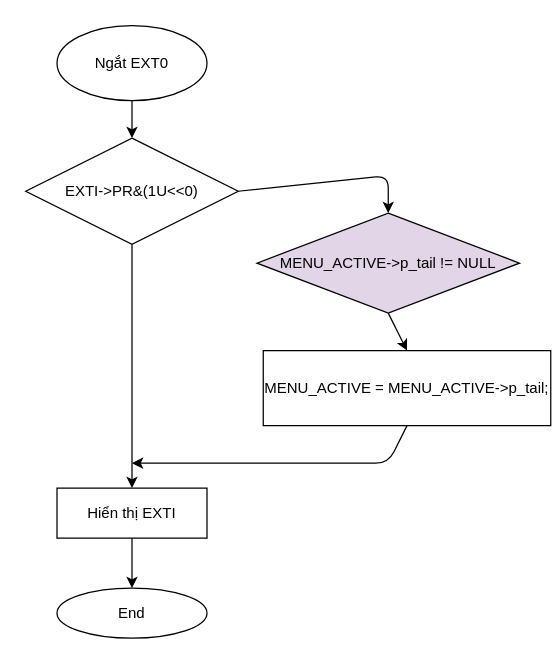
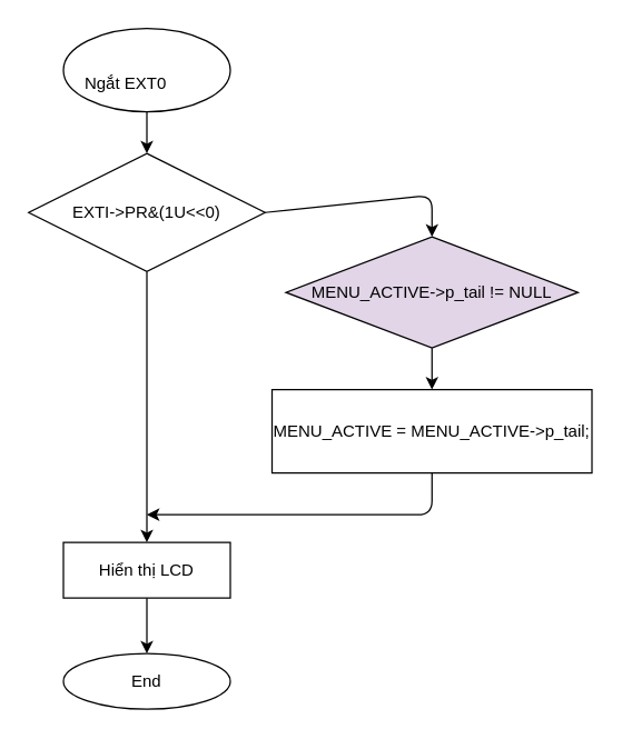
- <mxCell id="3" value="Ngắt EXT0" style="text;html=1;strokeColor=none;fillColor=none;align=center;verticalAlign=middle;whiteSpace=wrap;rounded=0;" vertex="1" parent="1"><mxGeometry x="65" y="40" width="80" height="20" as="geometry" /></mxCell>
+ <mxCell id="3" value="Ngắt EXT0" style="text;html=1;strokeColor=none;fillColor=none;align=center;verticalAlign=middle;whiteSpace=wrap;rounded=0;" vertex="1" parent="1"><mxGeometry x="50" y="50" width="80" height="20" as="geometry" /></mxCell>
- <mxCell id="8" value="MENU_ACTIVE = MENU_ACTIVE-&amp;gt;p_tail;" style="rounded=0;whiteSpace=wrap;html=1;" vertex="1" parent="1"><mxGeometry x="210" y="280" width="230" height="60" as="geometry" /></mxCell>
+ <mxCell id="8" value="MENU_ACTIVE = MENU_ACTIVE-&amp;gt;p_tail;" style="rounded=0;whiteSpace=wrap;html=1;" vertex="1" parent="1"><mxGeometry x="195" y="280" width="230" height="60" as="geometry" /></mxCell>
- <mxCell id="10" value="Hiển thị EXTI" style="rounded=0;whiteSpace=wrap;html=1;" vertex="1" parent="1"><mxGeometry x="45" y="390" width="120" height="40" as="geometry" /></mxCell>
+ <mxCell id="10" value="Hiển thị LCD" style="rounded=0;whiteSpace=wrap;html=1;" vertex="1" parent="1"><mxGeometry x="45" y="390" width="120" height="40" as="geometry" /></mxCell>
